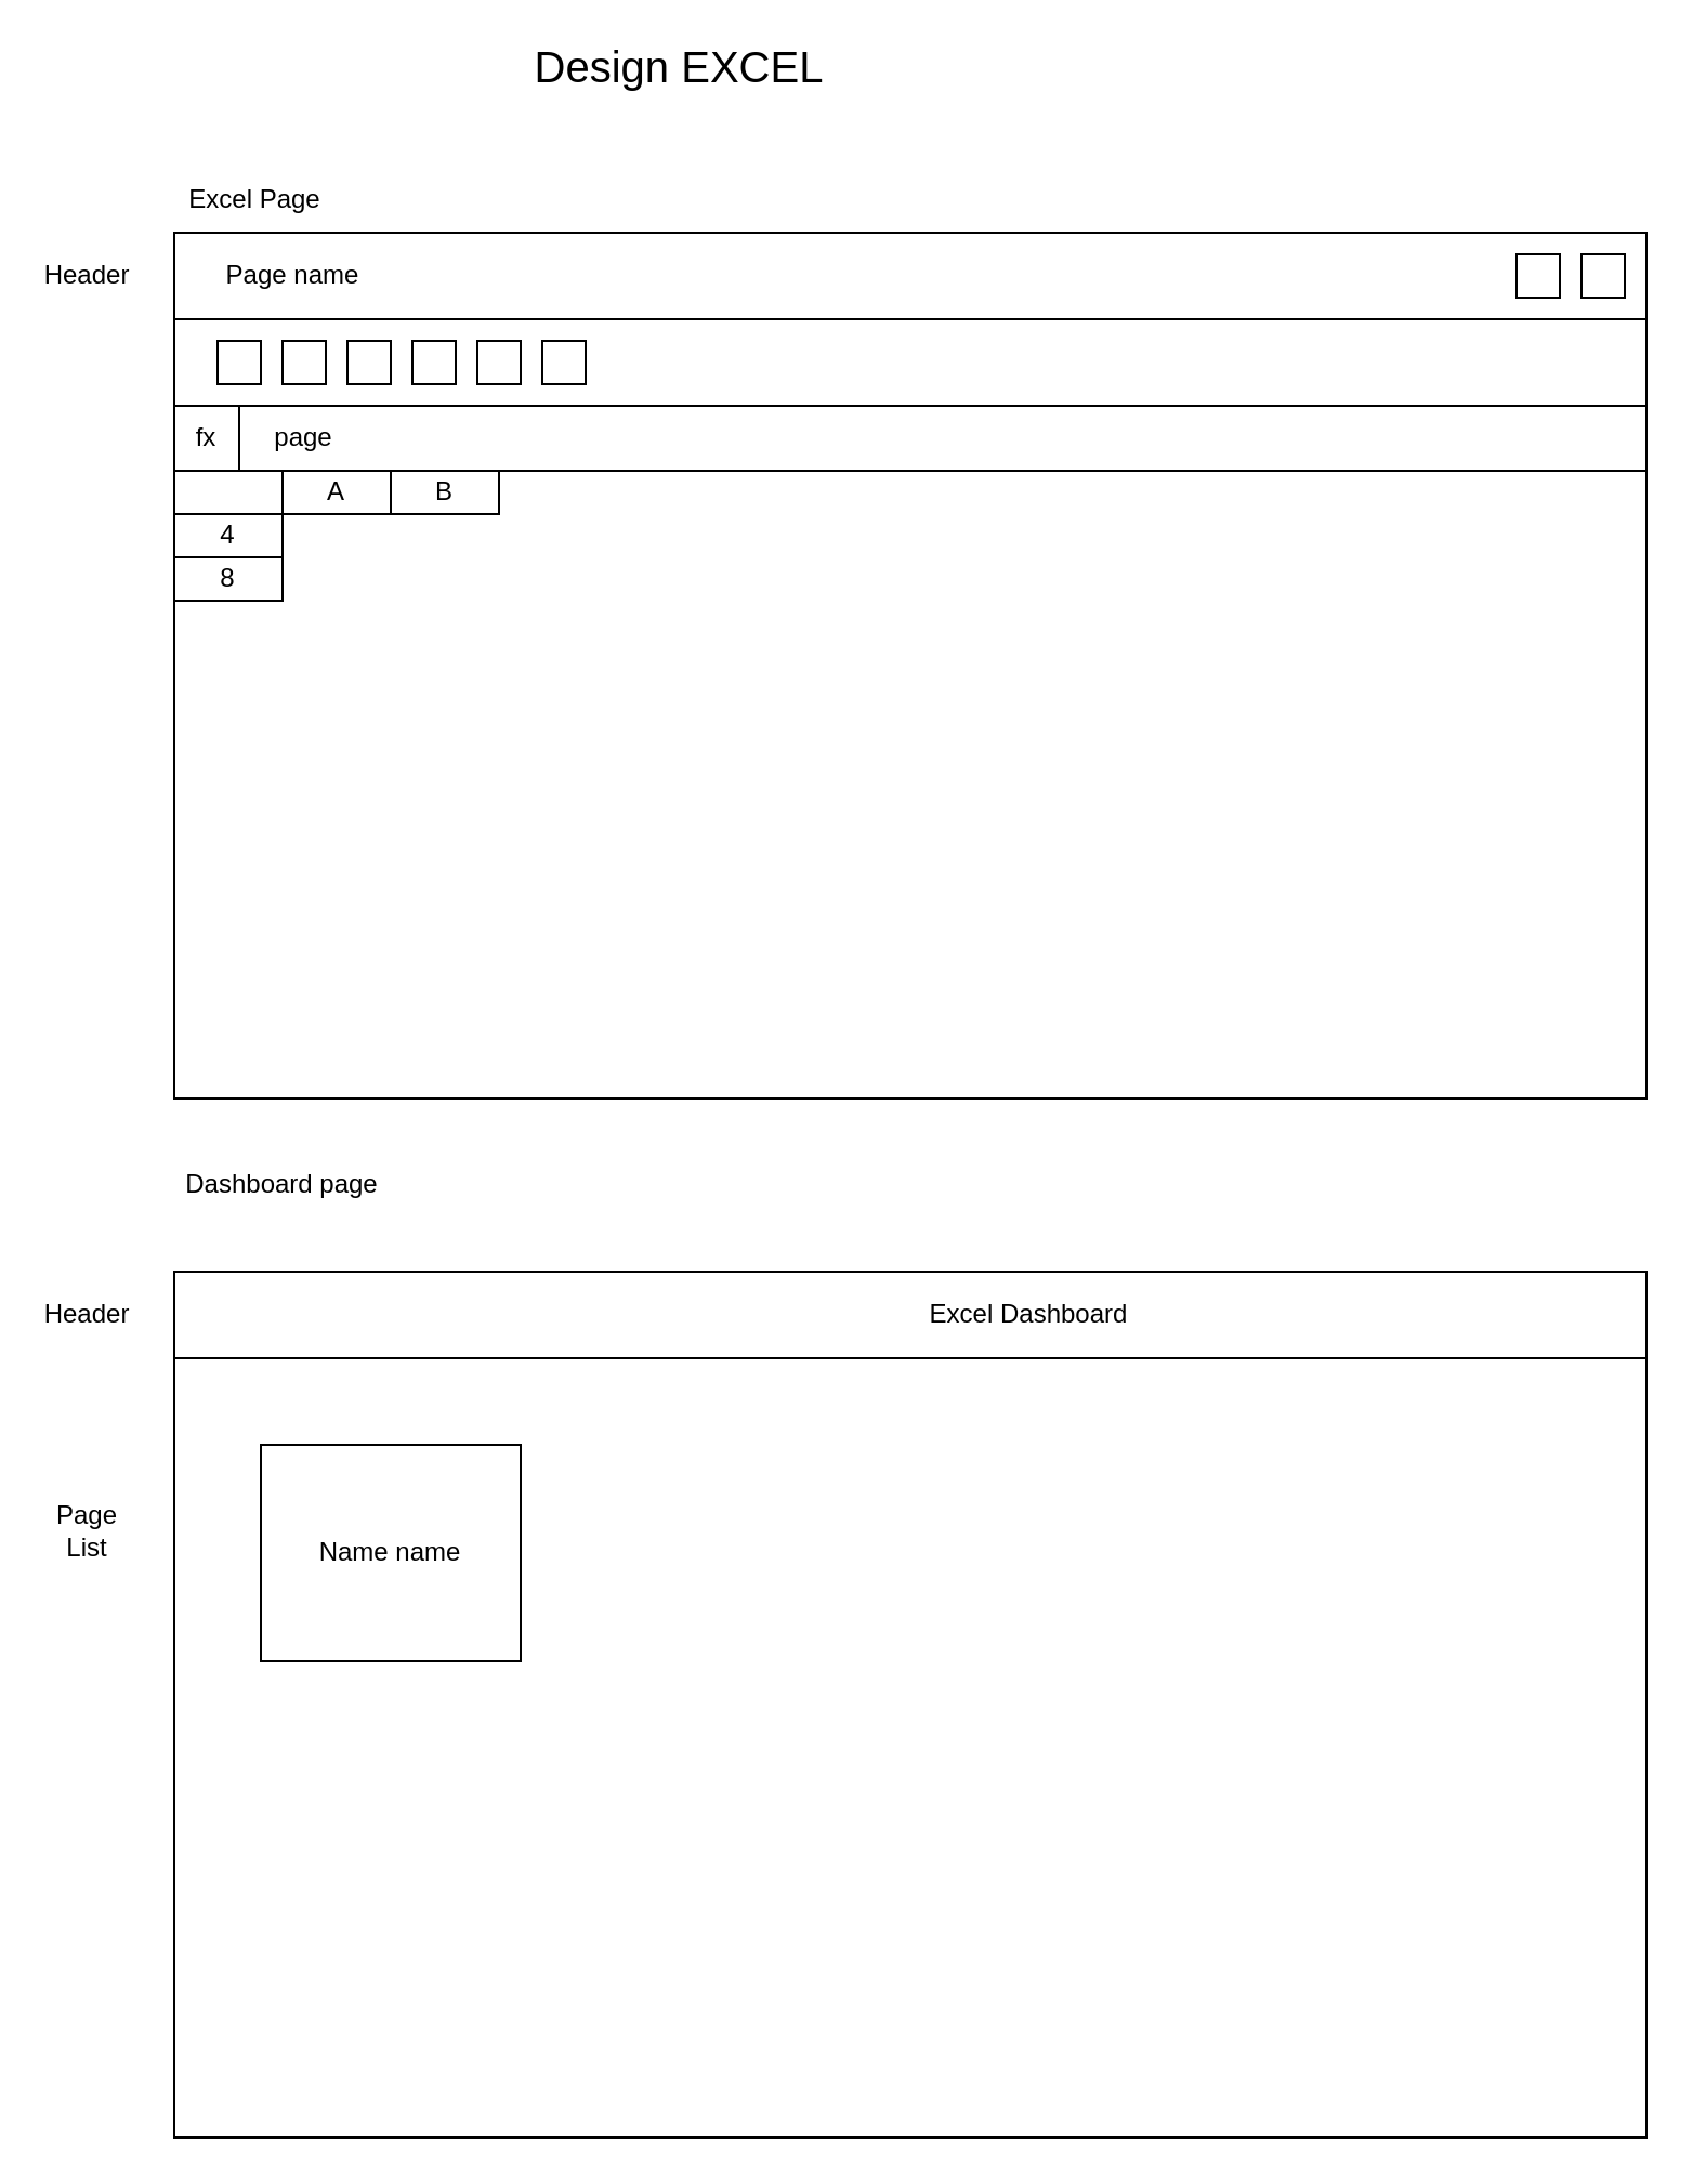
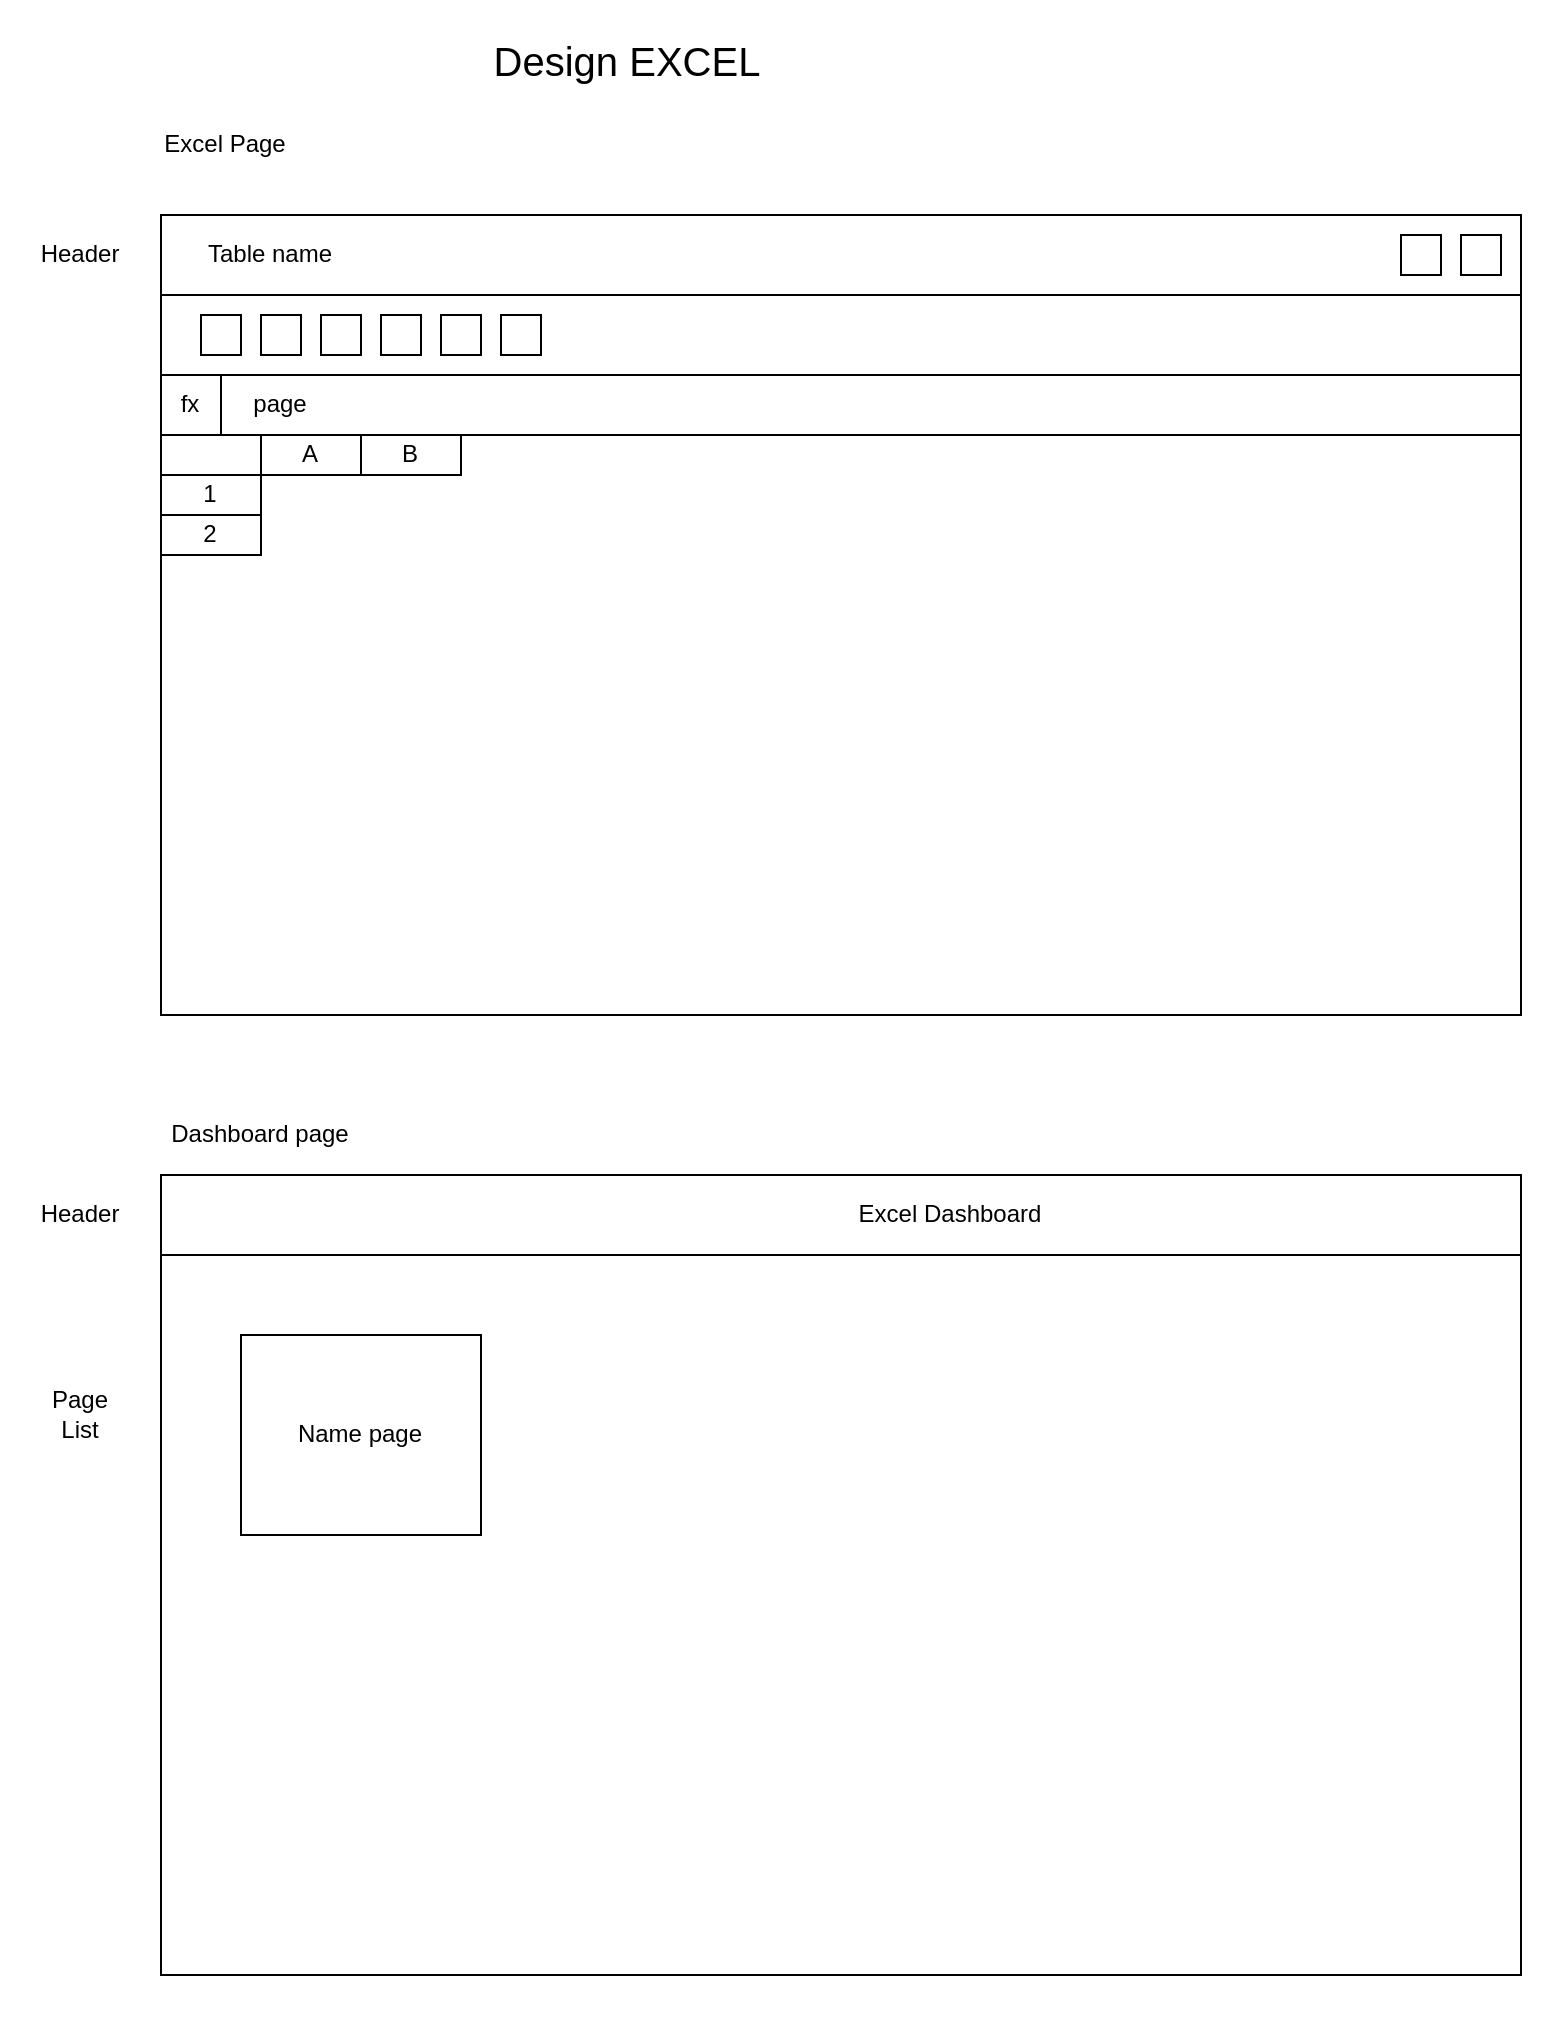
- <mxCell id="25" value="Excel Page" style="text;html=1;strokeColor=none;fillColor=none;align=center;verticalAlign=middle;whiteSpace=wrap;rounded=0;" parent="1" vertex="1"><mxGeometry x="85" y="82" width="65" height="20" as="geometry" /></mxCell>
+ <mxCell id="25" value="Excel Page" style="text;html=1;strokeColor=none;fillColor=none;align=center;verticalAlign=middle;whiteSpace=wrap;rounded=0;" parent="1" vertex="1"><mxGeometry x="80" y="62" width="65" height="20" as="geometry" /></mxCell>
- <mxCell id="24" value="Page name" style="text;html=1;strokeColor=none;fillColor=none;align=center;verticalAlign=middle;whiteSpace=wrap;rounded=0;" parent="1" vertex="1"><mxGeometry x="90" y="117" width="90" height="20" as="geometry" /></mxCell>
+ <mxCell id="24" value="Table name" style="text;html=1;strokeColor=none;fillColor=none;align=center;verticalAlign=middle;whiteSpace=wrap;rounded=0;" parent="1" vertex="1"><mxGeometry x="90" y="117" width="90" height="20" as="geometry" /></mxCell>
- <mxCell id="19" value="4" style="text;html=1;strokeColor=none;fillColor=none;align=center;verticalAlign=middle;whiteSpace=wrap;rounded=0;" parent="1" vertex="1"><mxGeometry x="85" y="237" width="40" height="20" as="geometry" /></mxCell>
+ <mxCell id="19" value="1" style="text;html=1;strokeColor=none;fillColor=none;align=center;verticalAlign=middle;whiteSpace=wrap;rounded=0;" parent="1" vertex="1"><mxGeometry x="85" y="237" width="40" height="20" as="geometry" /></mxCell>
- <mxCell id="23" value="8" style="text;html=1;strokeColor=none;fillColor=none;align=center;verticalAlign=middle;whiteSpace=wrap;rounded=0;" parent="1" vertex="1"><mxGeometry x="85" y="257" width="40" height="20" as="geometry" /></mxCell>
+ <mxCell id="23" value="2" style="text;html=1;strokeColor=none;fillColor=none;align=center;verticalAlign=middle;whiteSpace=wrap;rounded=0;" parent="1" vertex="1"><mxGeometry x="85" y="257" width="40" height="20" as="geometry" /></mxCell>
- <mxCell id="30" value="Dashboard page" style="text;html=1;strokeColor=none;fillColor=none;align=center;verticalAlign=middle;whiteSpace=wrap;rounded=0;" parent="1" vertex="1"><mxGeometry x="80" y="537" width="100" height="20" as="geometry" /></mxCell>
+ <mxCell id="30" value="Dashboard page" style="text;html=1;strokeColor=none;fillColor=none;align=center;verticalAlign=middle;whiteSpace=wrap;rounded=0;" parent="1" vertex="1"><mxGeometry x="80" y="557" width="100" height="20" as="geometry" /></mxCell>
- <mxCell id="37" value="Name name" style="text;html=1;strokeColor=none;fillColor=none;align=center;verticalAlign=middle;whiteSpace=wrap;rounded=0;" parent="1" vertex="1"><mxGeometry x="145" y="707" width="70" height="20" as="geometry" /></mxCell>
+ <mxCell id="37" value="Name page" style="text;html=1;strokeColor=none;fillColor=none;align=center;verticalAlign=middle;whiteSpace=wrap;rounded=0;" parent="1" vertex="1"><mxGeometry x="145" y="707" width="70" height="20" as="geometry" /></mxCell>
